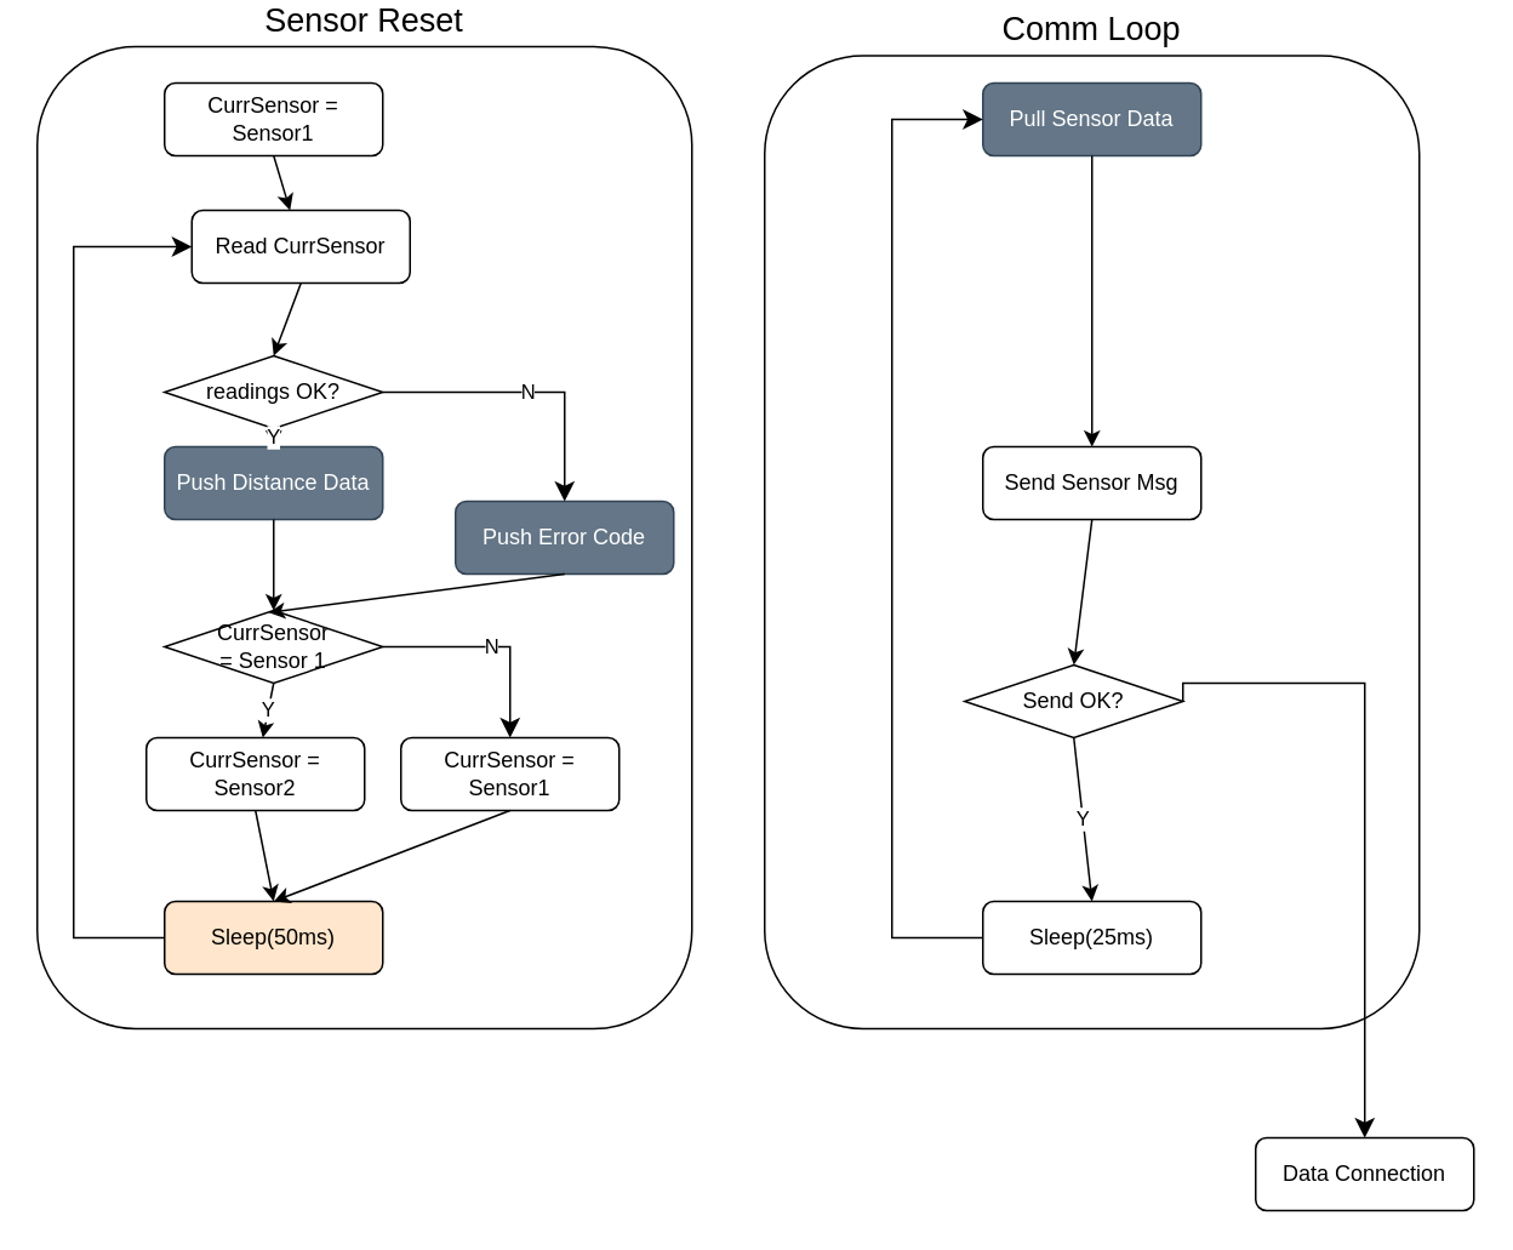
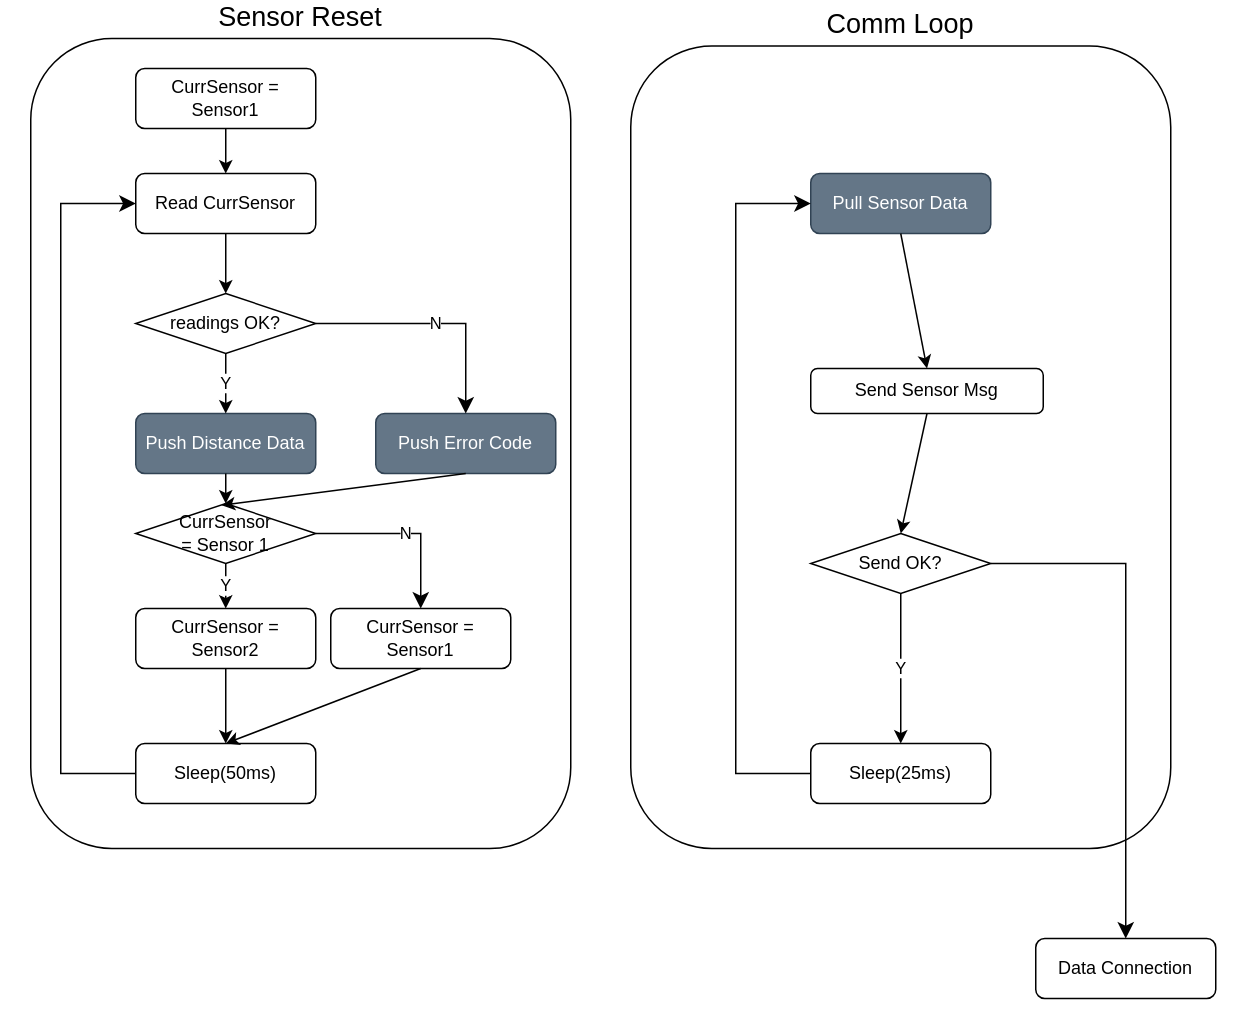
- <mxCell id="6" value="Pull Sensor Data" style="rounded=1;whiteSpace=wrap;html=1;fillColor=#647687;fontColor=#ffffff;strokeColor=#314354;" parent="1" vertex="1"><mxGeometry x="540" y="40" width="120" height="40" as="geometry" /></mxCell>
+ <mxCell id="6" value="Pull Sensor Data" style="rounded=1;whiteSpace=wrap;html=1;fillColor=#647687;fontColor=#ffffff;strokeColor=#314354;" parent="1" vertex="1"><mxGeometry x="540" y="110" width="120" height="40" as="geometry" /></mxCell>
- <mxCell id="14" value="Read CurrSensor" style="rounded=1;whiteSpace=wrap;html=1;" parent="1" vertex="1"><mxGeometry x="105" y="110" width="120" height="40" as="geometry" /></mxCell>
+ <mxCell id="14" value="Read CurrSensor" style="rounded=1;whiteSpace=wrap;html=1;" parent="1" vertex="1"><mxGeometry x="90" y="110" width="120" height="40" as="geometry" /></mxCell>
- <mxCell id="17" value="Push Distance Data" style="rounded=1;whiteSpace=wrap;html=1;fillColor=#647687;fontColor=#ffffff;strokeColor=#314354;" parent="1" vertex="1"><mxGeometry x="90" y="240" width="120" height="40" as="geometry" /></mxCell>
+ <mxCell id="17" value="Push Distance Data" style="rounded=1;whiteSpace=wrap;html=1;fillColor=#647687;fontColor=#ffffff;strokeColor=#314354;" parent="1" vertex="1"><mxGeometry x="90" y="270" width="120" height="40" as="geometry" /></mxCell>
- <mxCell id="7" value="Send Sensor Msg" style="rounded=1;whiteSpace=wrap;html=1;" parent="1" vertex="1"><mxGeometry x="540" y="240" width="120" height="40" as="geometry" /></mxCell>
+ <mxCell id="7" value="Send Sensor Msg" style="rounded=1;whiteSpace=wrap;html=1;" parent="1" vertex="1"><mxGeometry x="540" y="240" width="155" height="30" as="geometry" /></mxCell>
- <mxCell id="9" value="Send OK?" style="rhombus;whiteSpace=wrap;html=1;" parent="1" vertex="1"><mxGeometry x="530" y="360" width="120" height="40" as="geometry" /></mxCell>
+ <mxCell id="9" value="Send OK?" style="rhombus;whiteSpace=wrap;html=1;" parent="1" vertex="1"><mxGeometry x="540" y="350" width="120" height="40" as="geometry" /></mxCell>
- <mxCell id="27" value="CurrSensor =&lt;div&gt;Sensor2&lt;/div&gt;" style="rounded=1;whiteSpace=wrap;html=1;" parent="1" vertex="1"><mxGeometry x="80" y="400" width="120" height="40" as="geometry" /></mxCell>
+ <mxCell id="27" value="CurrSensor =&lt;div&gt;Sensor2&lt;/div&gt;" style="rounded=1;whiteSpace=wrap;html=1;" parent="1" vertex="1"><mxGeometry x="90" y="400" width="120" height="40" as="geometry" /></mxCell>
- <mxCell id="21" value="Sleep(50ms)" style="rounded=1;whiteSpace=wrap;html=1;fillColor=#ffe6cc;" parent="1" vertex="1"><mxGeometry x="90" y="490" width="120" height="40" as="geometry" /></mxCell>
+ <mxCell id="21" value="Sleep(50ms)" style="rounded=1;whiteSpace=wrap;html=1;" parent="1" vertex="1"><mxGeometry x="90" y="490" width="120" height="40" as="geometry" /></mxCell>
